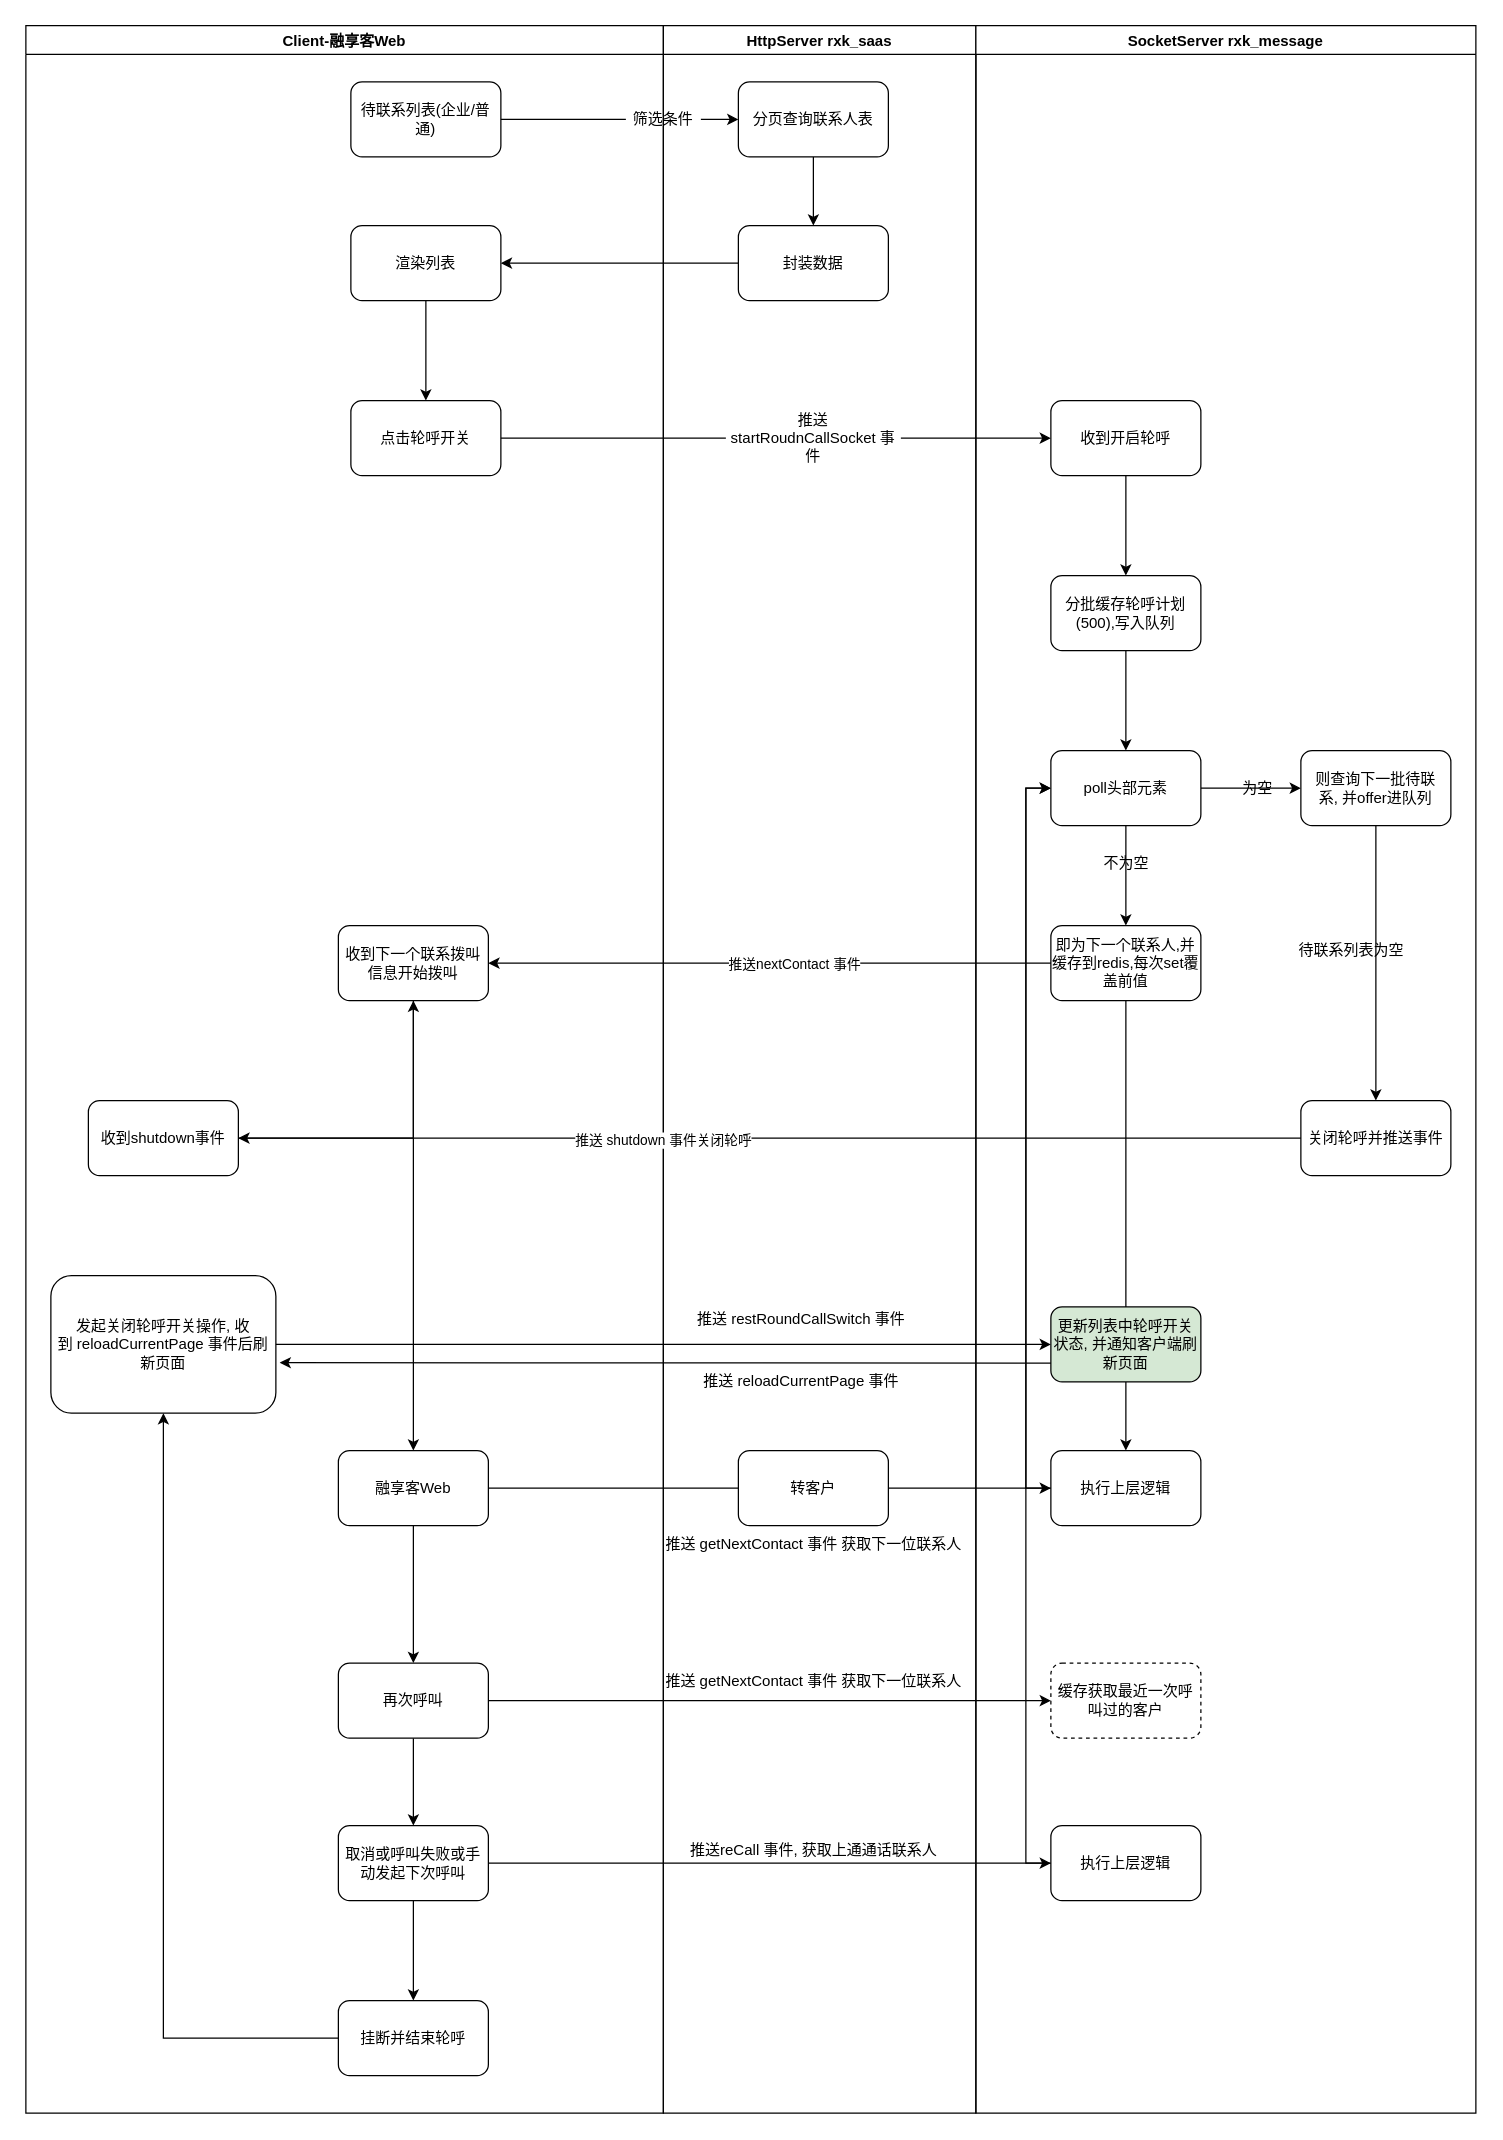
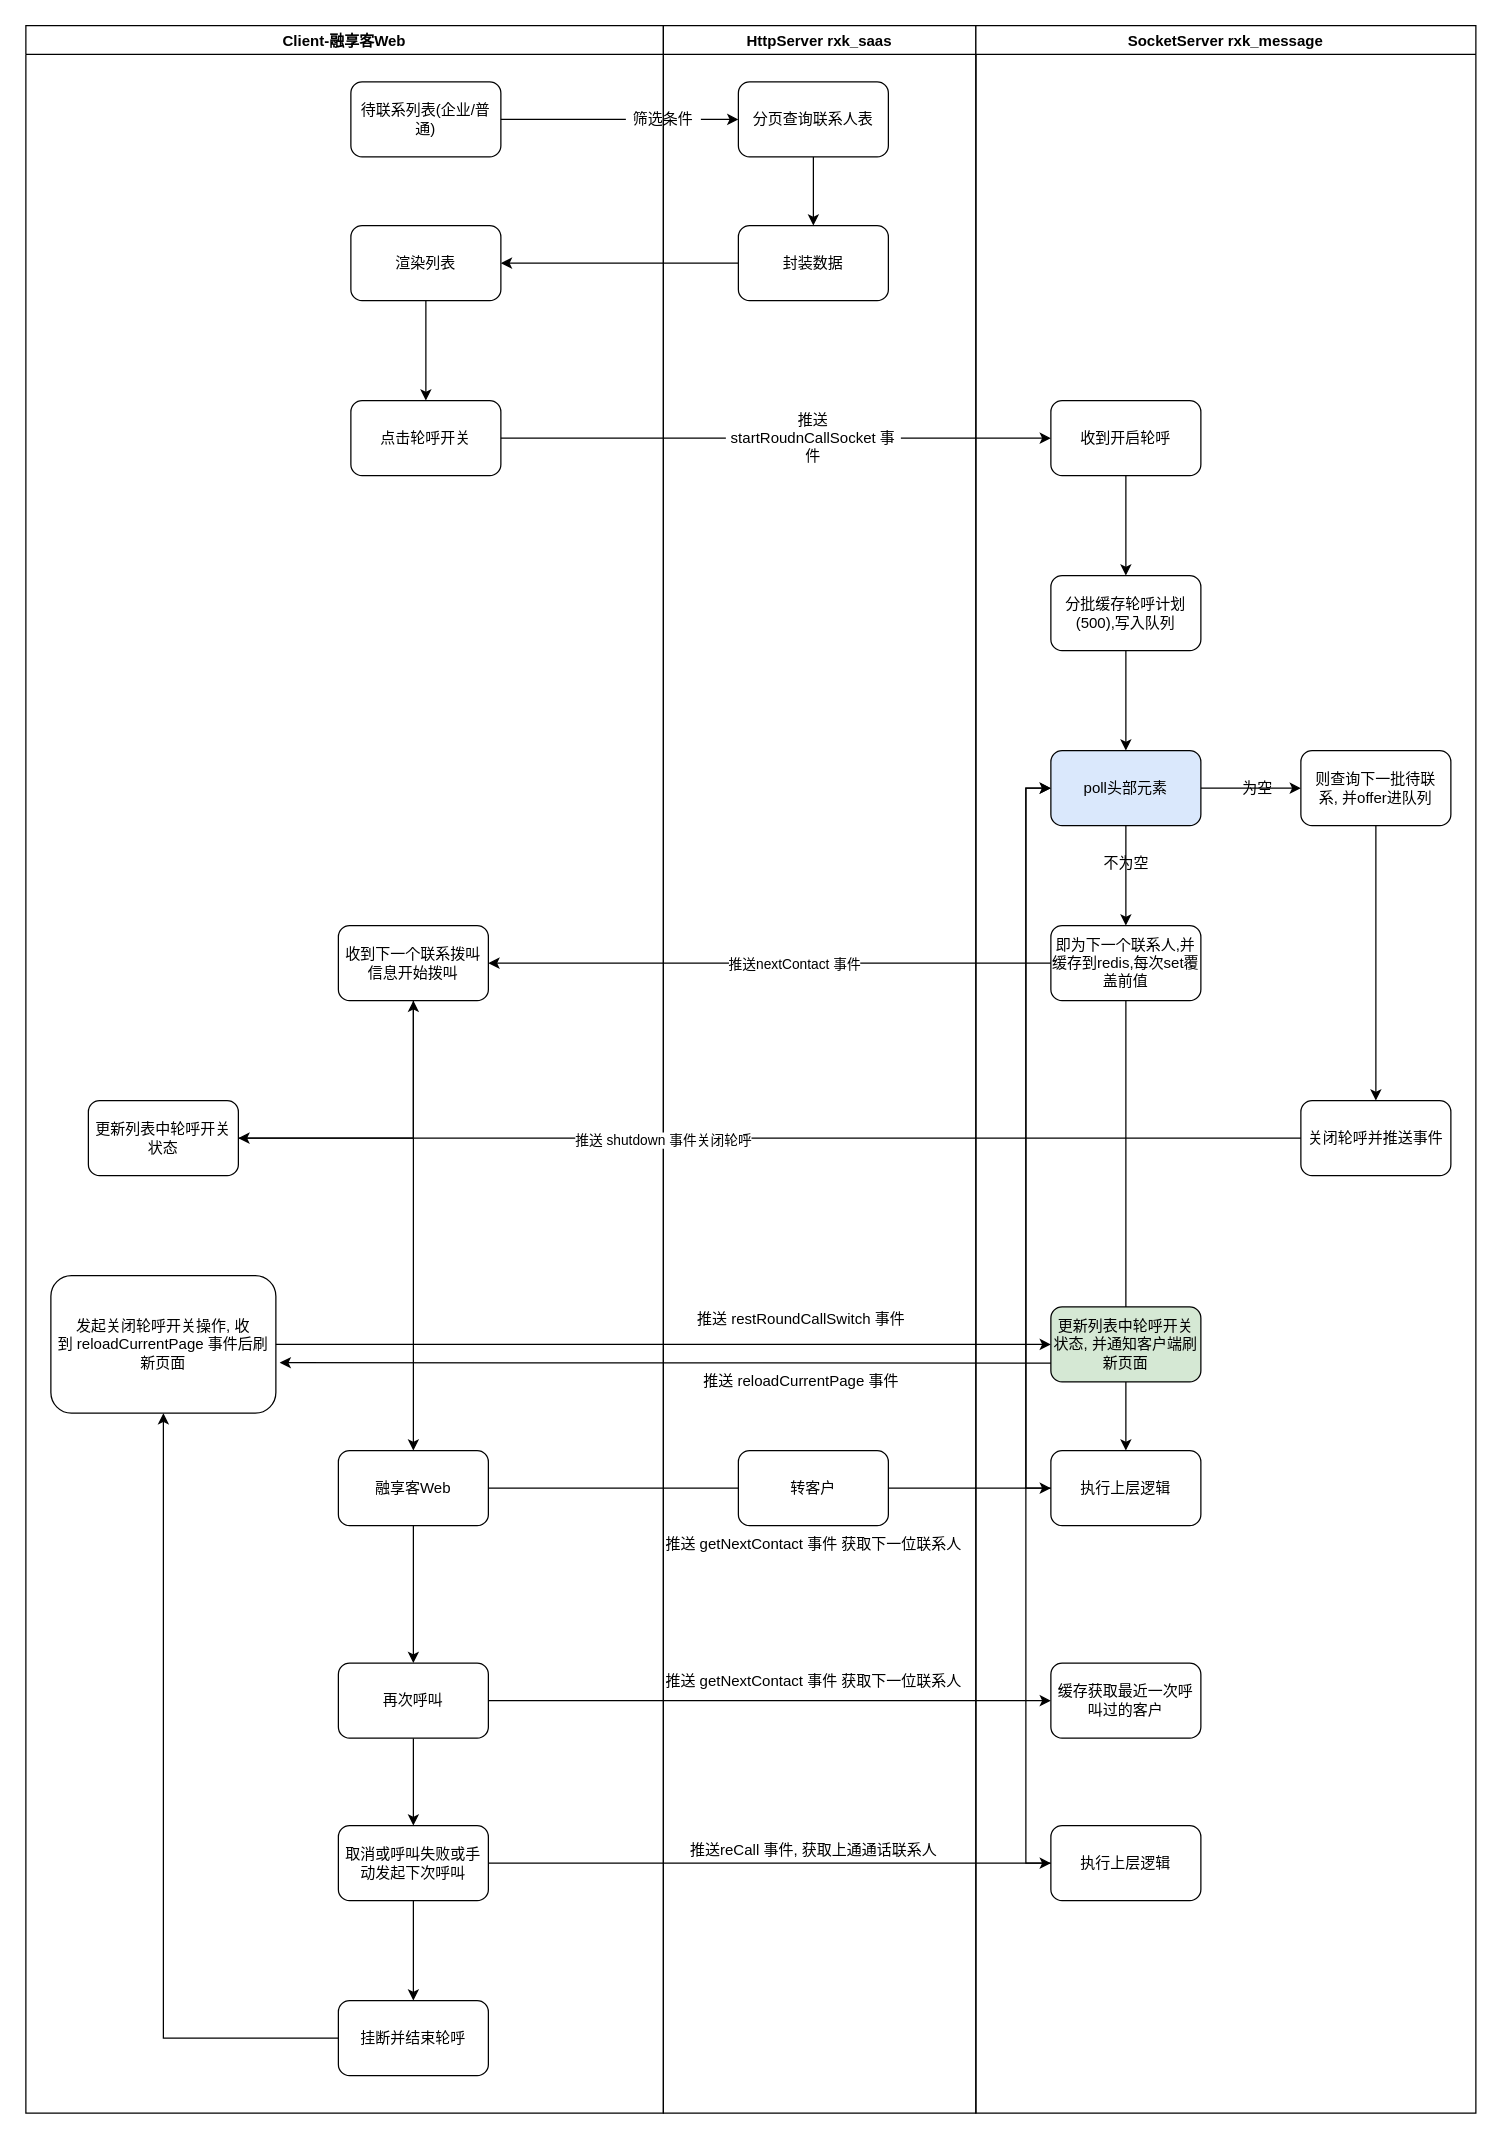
- <mxCell id="37" value="poll头部元素" style="whiteSpace=wrap;html=1;rounded=1;" parent="30" vertex="1"><mxGeometry x="60" y="580" width="120" height="60" as="geometry" /></mxCell>
+ <mxCell id="37" value="poll头部元素" style="whiteSpace=wrap;html=1;rounded=1;fillColor=#dae8fc;" parent="30" vertex="1"><mxGeometry x="60" y="580" width="120" height="60" as="geometry" /></mxCell>
- <mxCell id="63" value="待联系列表为空" style="text;html=1;align=center;verticalAlign=middle;resizable=0;points=[];autosize=1;strokeColor=none;fillColor=none;" parent="1" vertex="1"><mxGeometry x="1025" y="745" width="110" height="30" as="geometry" /></mxCell>
- <mxCell id="10" value="收到shutdown事件" style="rounded=1;whiteSpace=wrap;html=1;" parent="2" vertex="1"><mxGeometry x="50" y="860" width="120" height="60" as="geometry" /></mxCell>
+ <mxCell id="10" value="更新列表中轮呼开关状态" style="rounded=1;whiteSpace=wrap;html=1;" parent="2" vertex="1"><mxGeometry x="50" y="860" width="120" height="60" as="geometry" /></mxCell>
- <mxCell id="48" value="缓存获取最近一次呼叫过的客户" style="whiteSpace=wrap;html=1;rounded=1;dashed=1;" parent="30" vertex="1"><mxGeometry x="60" y="1310" width="120" height="60" as="geometry" /></mxCell>
+ <mxCell id="48" value="缓存获取最近一次呼叫过的客户" style="whiteSpace=wrap;html=1;rounded=1;" parent="30" vertex="1"><mxGeometry x="60" y="1310" width="120" height="60" as="geometry" /></mxCell>
